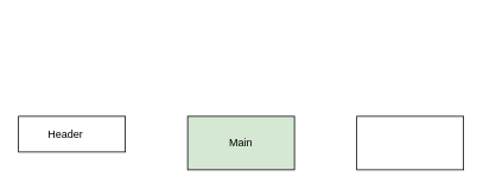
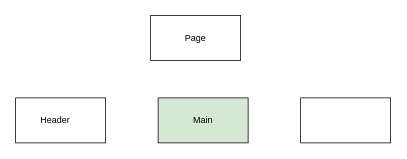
+ <mxCell id="2" value="Page" style="rounded=0;whiteSpace=wrap;html=1;strokeColor=#000000;" vertex="1" parent="1"><mxGeometry x="200" y="20" width="120" height="60" as="geometry" /></mxCell>
- <mxCell id="5" value="Header&lt;span style=&quot;white-space: pre;&quot;&gt;&#09;&lt;/span&gt;" style="rounded=0;whiteSpace=wrap;html=1;strokeColor=#000000;" vertex="1" parent="1"><mxGeometry x="20" y="130" width="120" height="40" as="geometry" /></mxCell>
+ <mxCell id="5" value="Header&lt;span style=&quot;white-space: pre;&quot;&gt;&#09;&lt;/span&gt;" style="rounded=0;whiteSpace=wrap;html=1;strokeColor=#000000;" vertex="1" parent="1"><mxGeometry x="20" y="130" width="120" height="60" as="geometry" /></mxCell>
